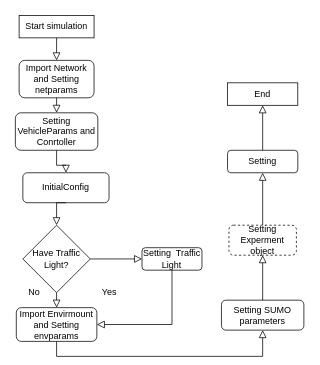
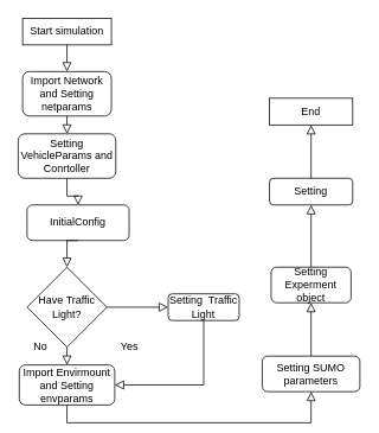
- <mxCell id="19" value="Setting Experment object" style="rounded=1;whiteSpace=wrap;html=1;dashed=1;" parent="1" vertex="1"><mxGeometry x="305" y="300" width="90" height="40" as="geometry" /></mxCell>
+ <mxCell id="19" value="Setting Experment object" style="rounded=1;whiteSpace=wrap;html=1;" parent="1" vertex="1"><mxGeometry x="305" y="300" width="90" height="40" as="geometry" /></mxCell>
